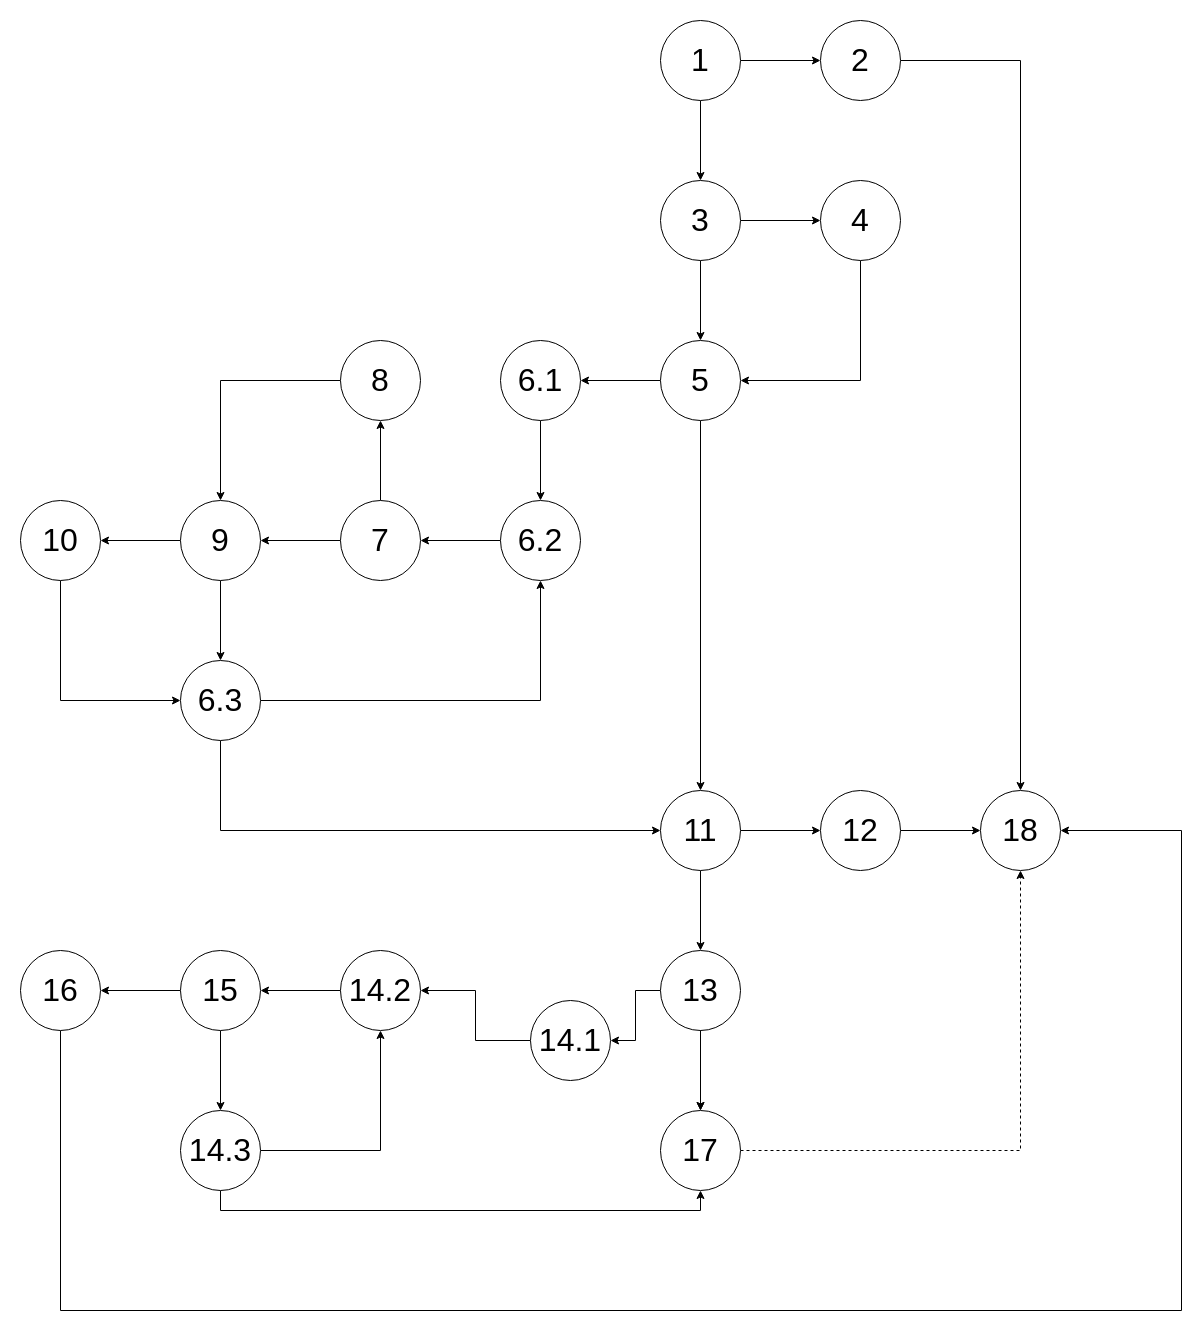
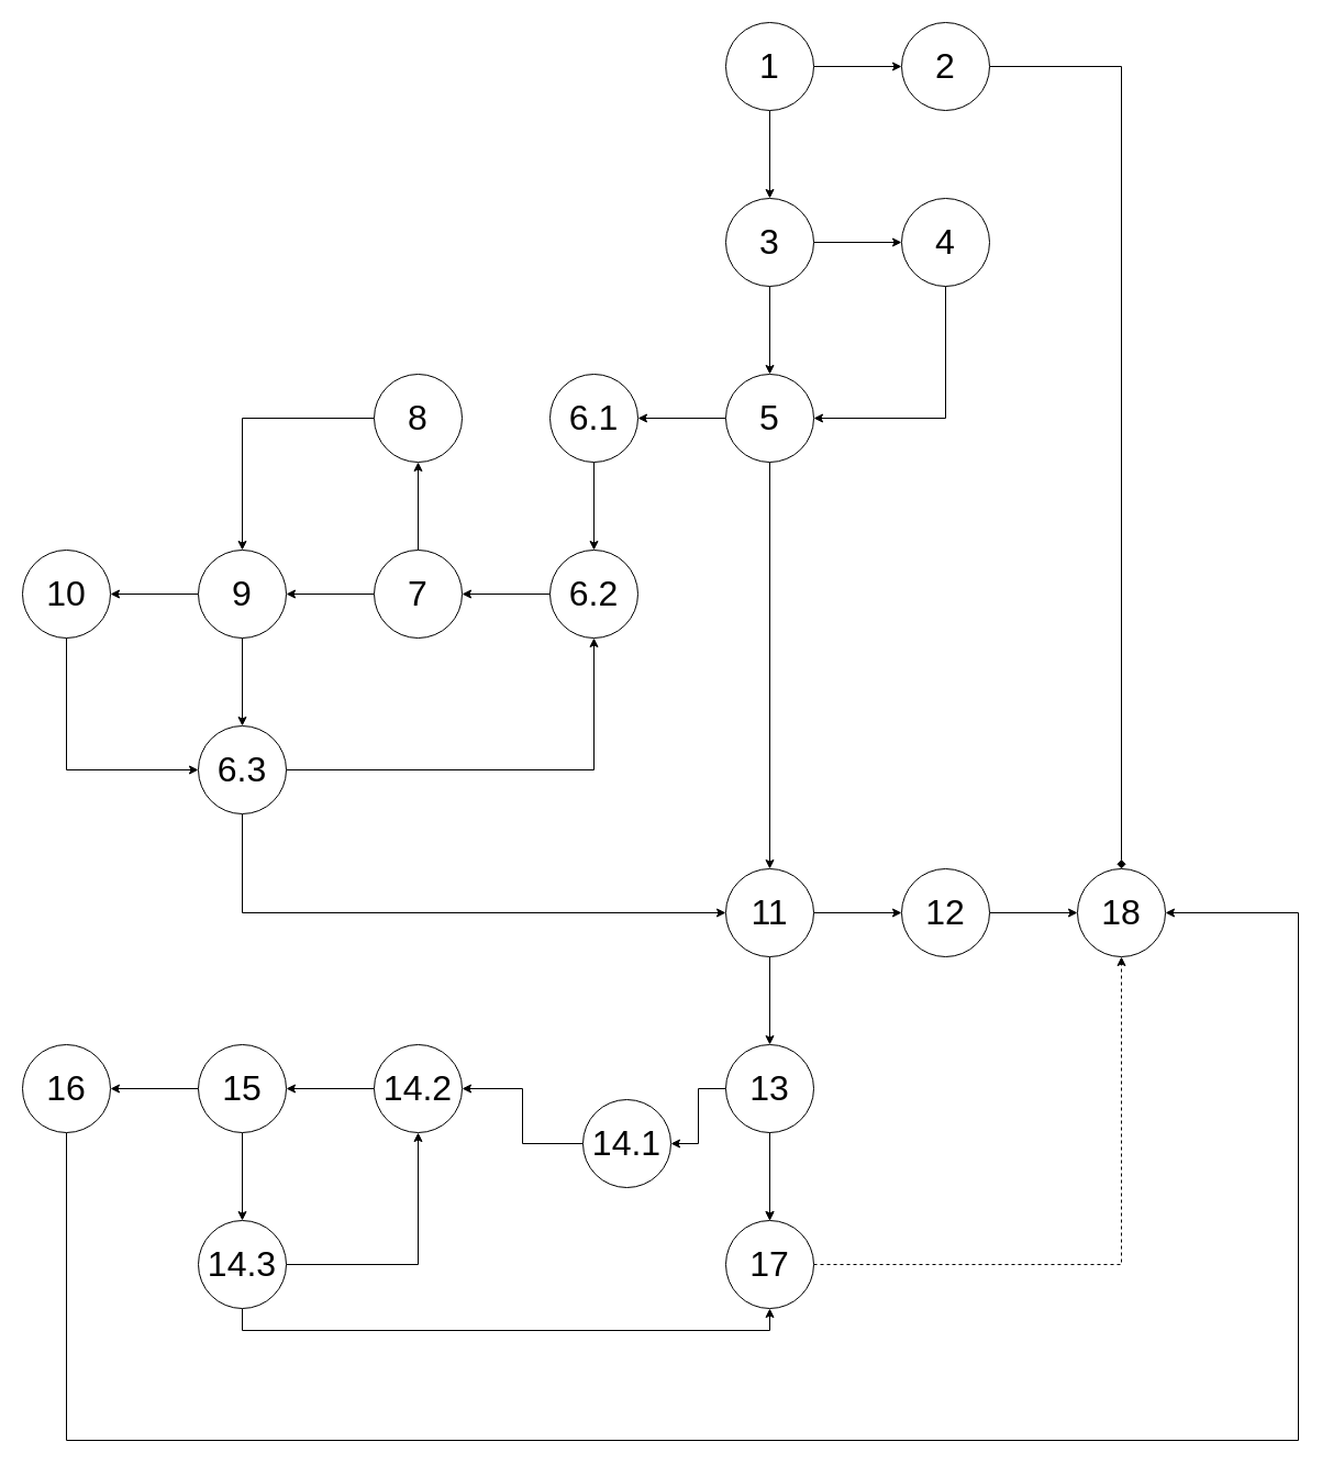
- <mxCell id="5" style="edgeStyle=orthogonalEdgeStyle;rounded=0;orthogonalLoop=1;jettySize=auto;html=1;entryX=0.5;entryY=0;entryDx=0;entryDy=0;" edge="1" parent="1" source="6" target="55"><mxGeometry relative="1" as="geometry" /></mxCell>
+ <mxCell id="5" style="edgeStyle=orthogonalEdgeStyle;rounded=0;orthogonalLoop=1;jettySize=auto;html=1;entryX=0.5;entryY=0;entryDx=0;entryDy=0;endArrow=diamond;" edge="1" parent="1" source="6" target="55"><mxGeometry relative="1" as="geometry" /></mxCell>
